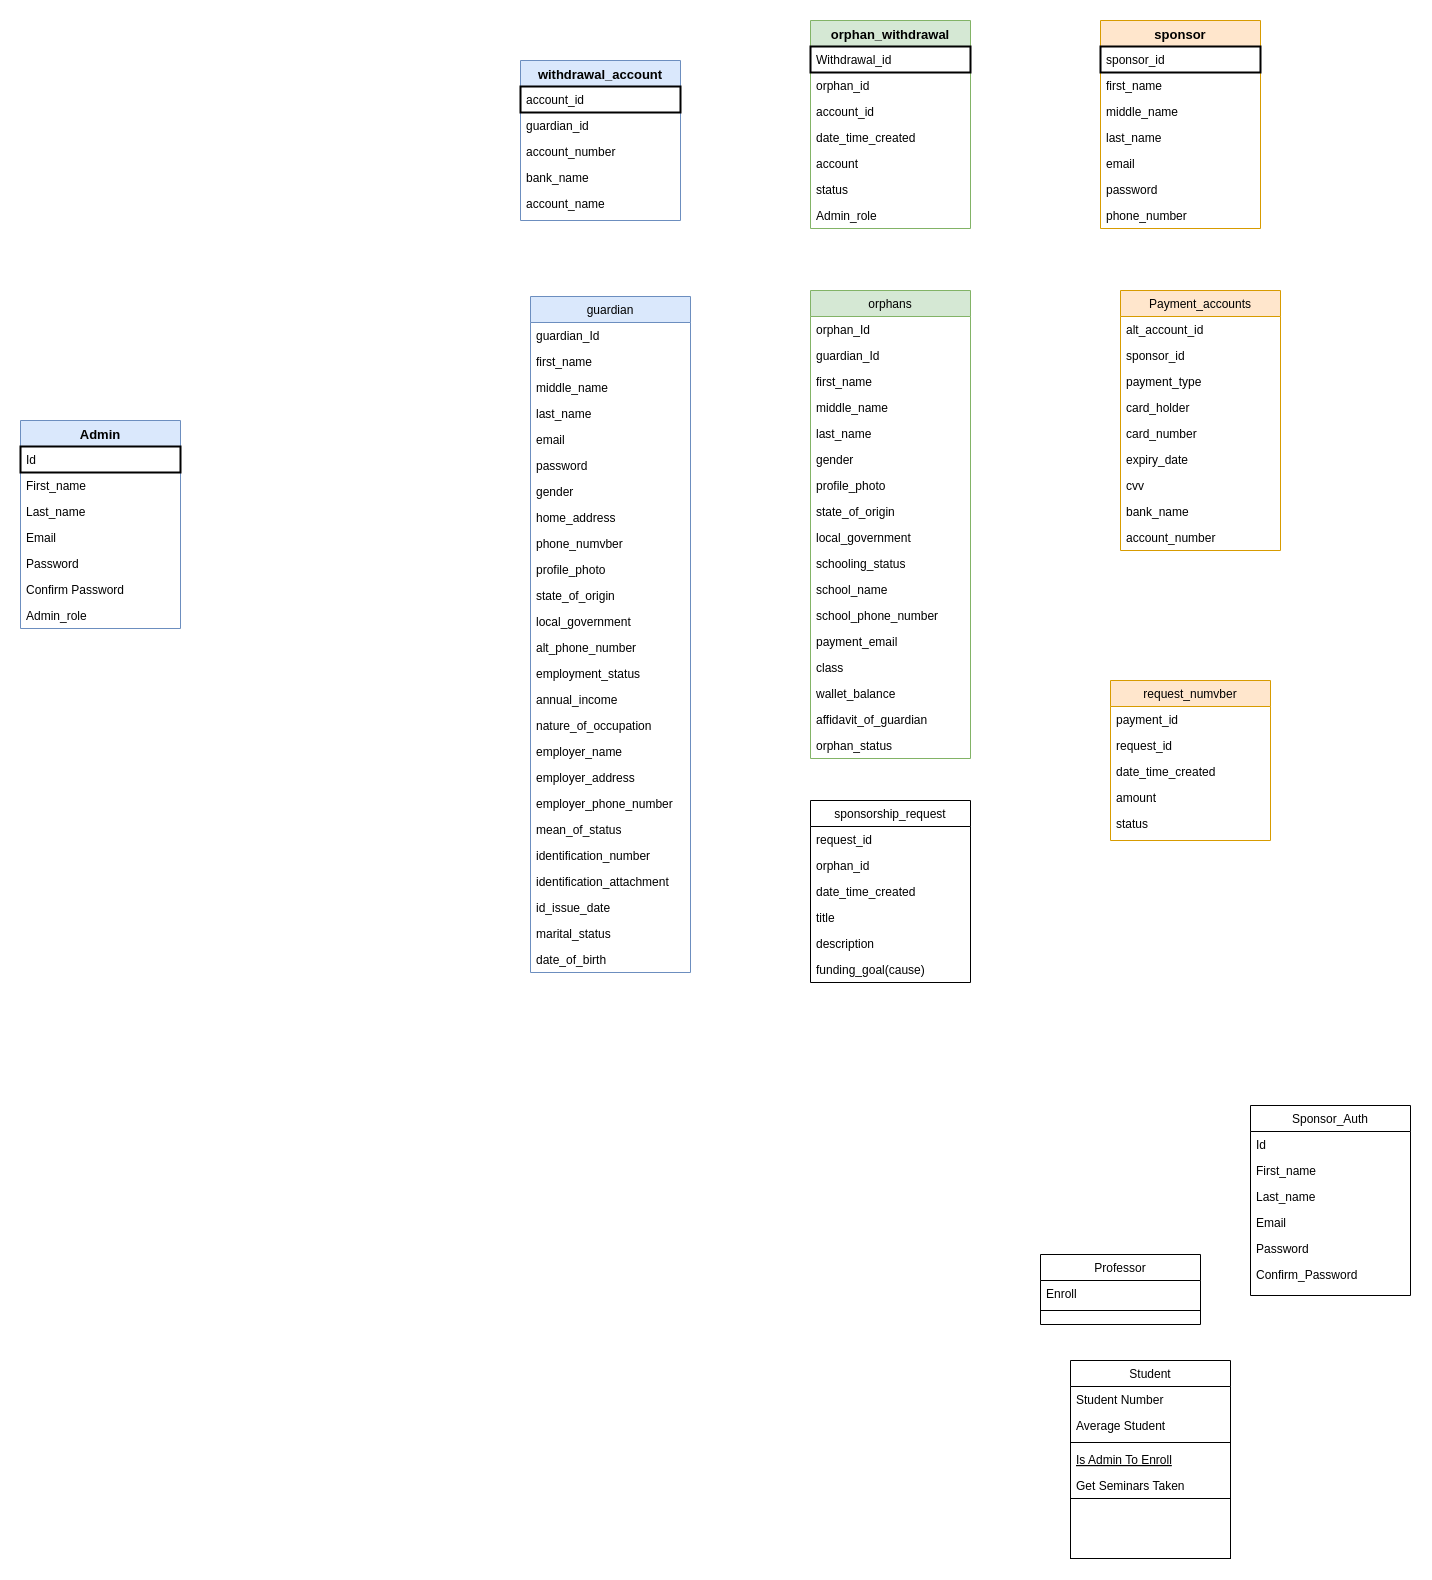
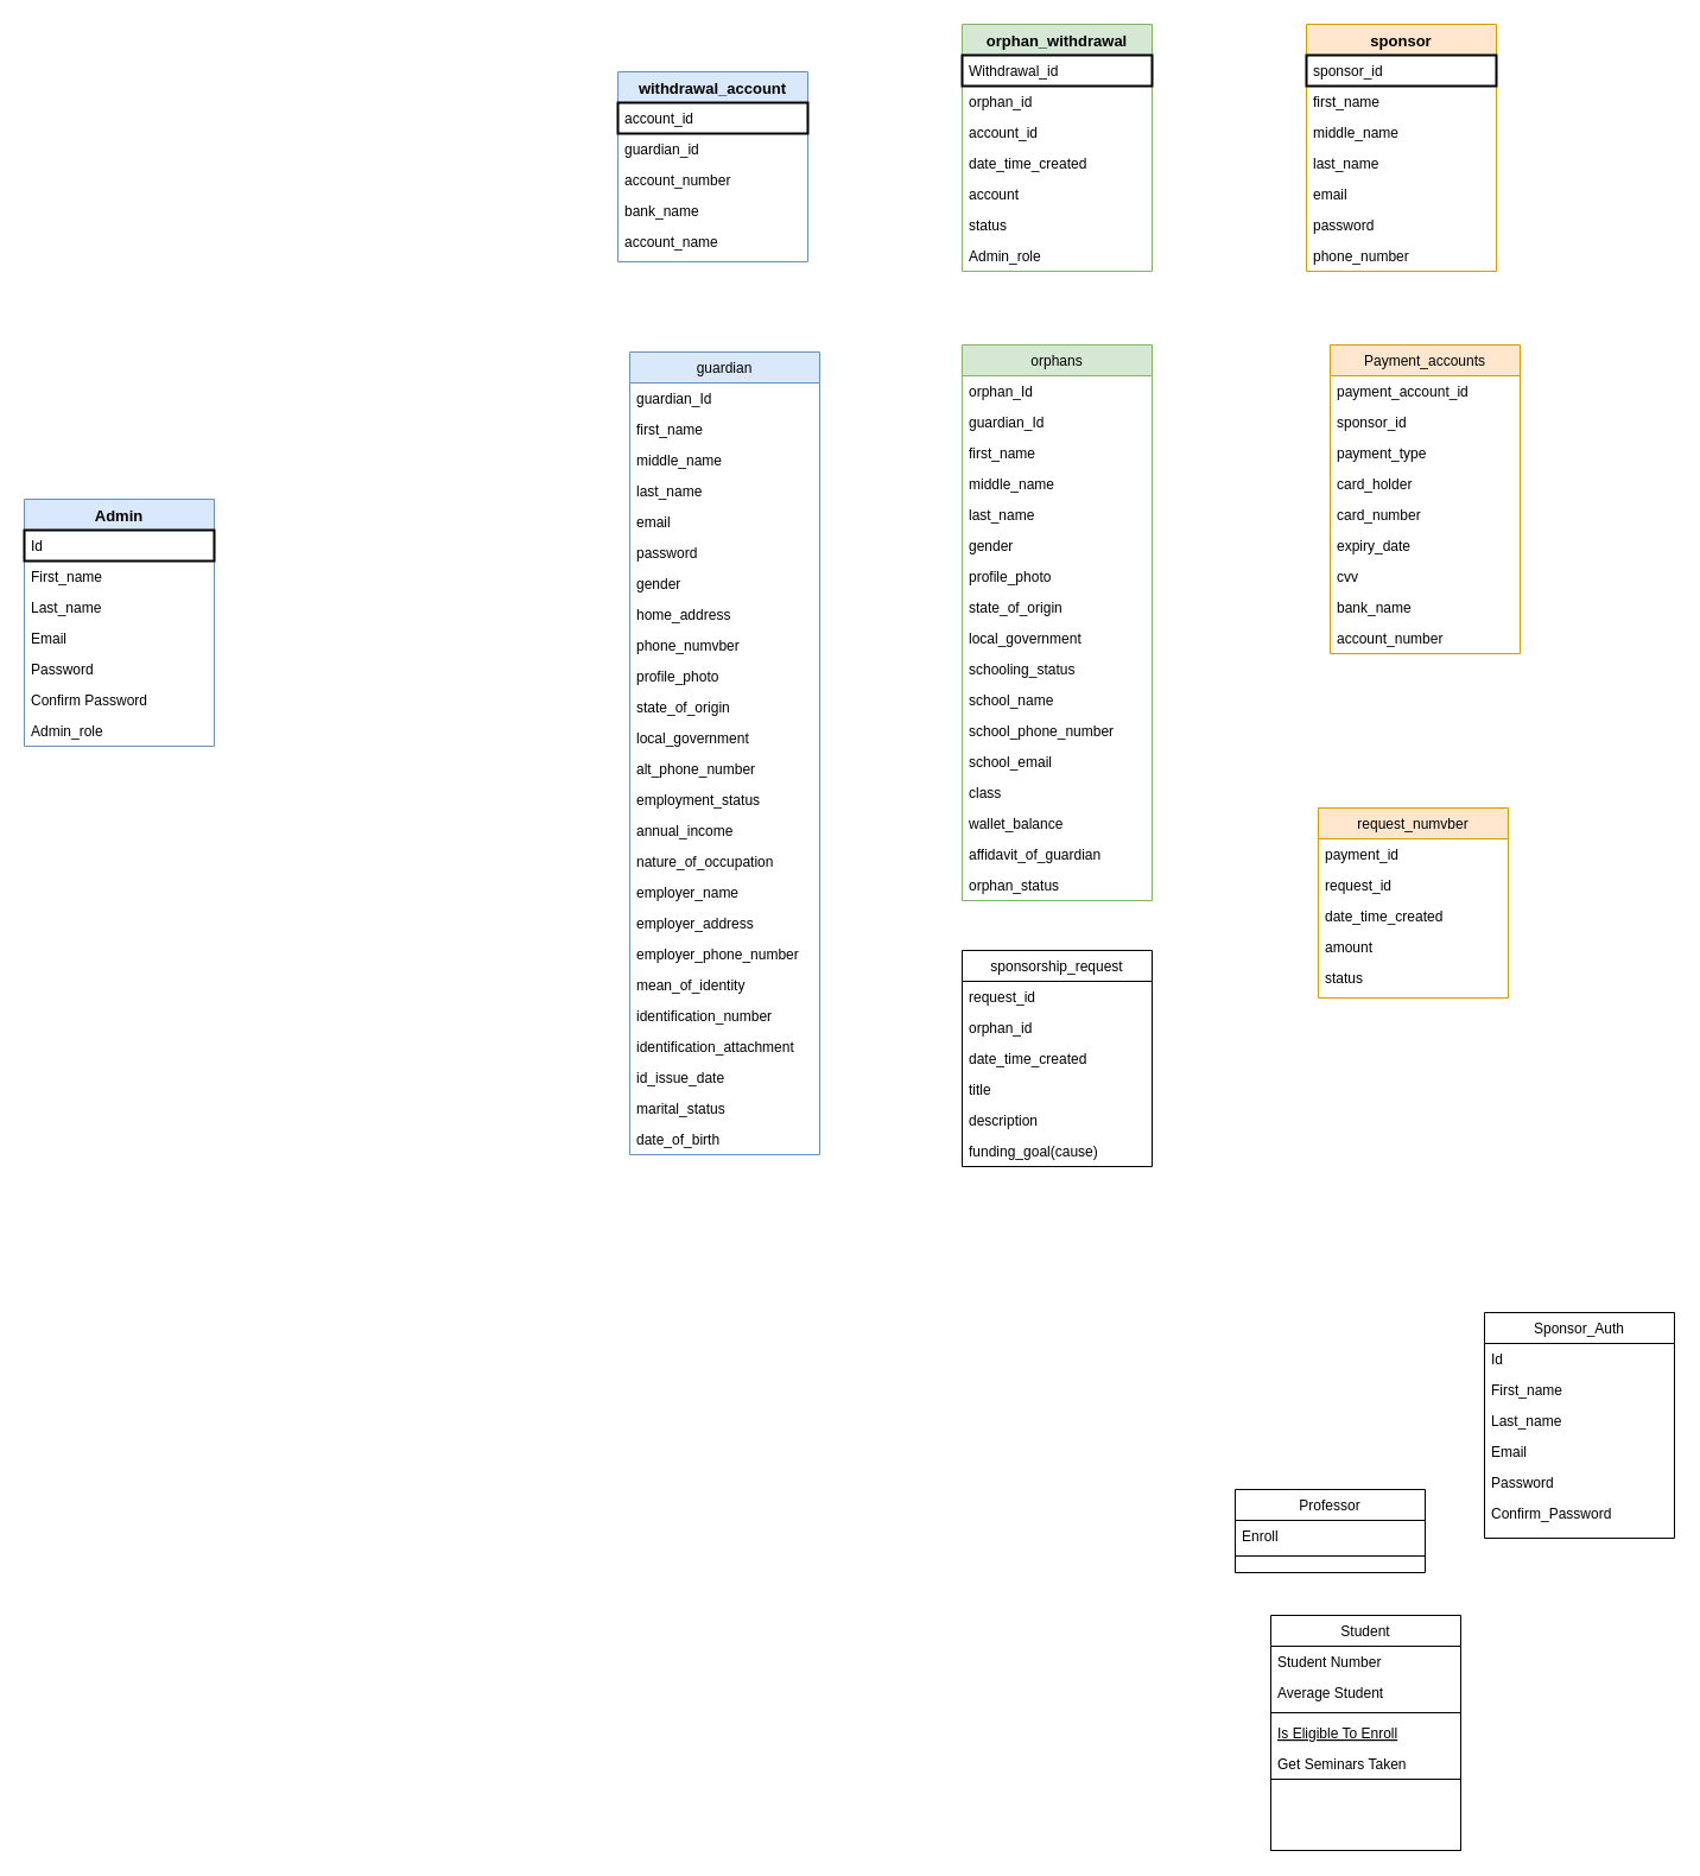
- <mxCell id="101" value="alt_account_id" style="text;align=left;verticalAlign=top;spacingLeft=4;spacingRight=4;overflow=hidden;rotatable=0;points=[[0,0.5],[1,0.5]];portConstraint=eastwest;" vertex="1" parent="100"><mxGeometry y="26" width="160" height="26" as="geometry" /></mxCell>
+ <mxCell id="101" value="payment_account_id" style="text;align=left;verticalAlign=top;spacingLeft=4;spacingRight=4;overflow=hidden;rotatable=0;points=[[0,0.5],[1,0.5]];portConstraint=eastwest;" vertex="1" parent="100"><mxGeometry y="26" width="160" height="26" as="geometry" /></mxCell>
- <mxCell id="66" value="payment_email" style="text;align=left;verticalAlign=top;spacingLeft=4;spacingRight=4;overflow=hidden;rotatable=0;points=[[0,0.5],[1,0.5]];portConstraint=eastwest;" vertex="1" parent="53"><mxGeometry y="338" width="160" height="26" as="geometry" /></mxCell>
+ <mxCell id="66" value="school_email" style="text;align=left;verticalAlign=top;spacingLeft=4;spacingRight=4;overflow=hidden;rotatable=0;points=[[0,0.5],[1,0.5]];portConstraint=eastwest;" vertex="1" parent="53"><mxGeometry y="338" width="160" height="26" as="geometry" /></mxCell>
- <mxCell id="40" value="mean_of_status" style="text;align=left;verticalAlign=top;spacingLeft=4;spacingRight=4;overflow=hidden;rotatable=0;points=[[0,0.5],[1,0.5]];portConstraint=eastwest;" vertex="1" parent="20"><mxGeometry y="520" width="160" height="26" as="geometry" /></mxCell>
+ <mxCell id="40" value="mean_of_identity" style="text;align=left;verticalAlign=top;spacingLeft=4;spacingRight=4;overflow=hidden;rotatable=0;points=[[0,0.5],[1,0.5]];portConstraint=eastwest;" vertex="1" parent="20"><mxGeometry y="520" width="160" height="26" as="geometry" /></mxCell>
- <mxCell id="14" value="Is Admin To Enroll" style="text;align=left;verticalAlign=top;spacingLeft=4;spacingRight=4;overflow=hidden;rotatable=0;points=[[0,0.5],[1,0.5]];portConstraint=eastwest;fontStyle=4" parent="10" vertex="1"><mxGeometry y="86" width="160" height="26" as="geometry" /></mxCell>
+ <mxCell id="14" value="Is Eligible To Enroll" style="text;align=left;verticalAlign=top;spacingLeft=4;spacingRight=4;overflow=hidden;rotatable=0;points=[[0,0.5],[1,0.5]];portConstraint=eastwest;fontStyle=4" parent="10" vertex="1"><mxGeometry y="86" width="160" height="26" as="geometry" /></mxCell>
